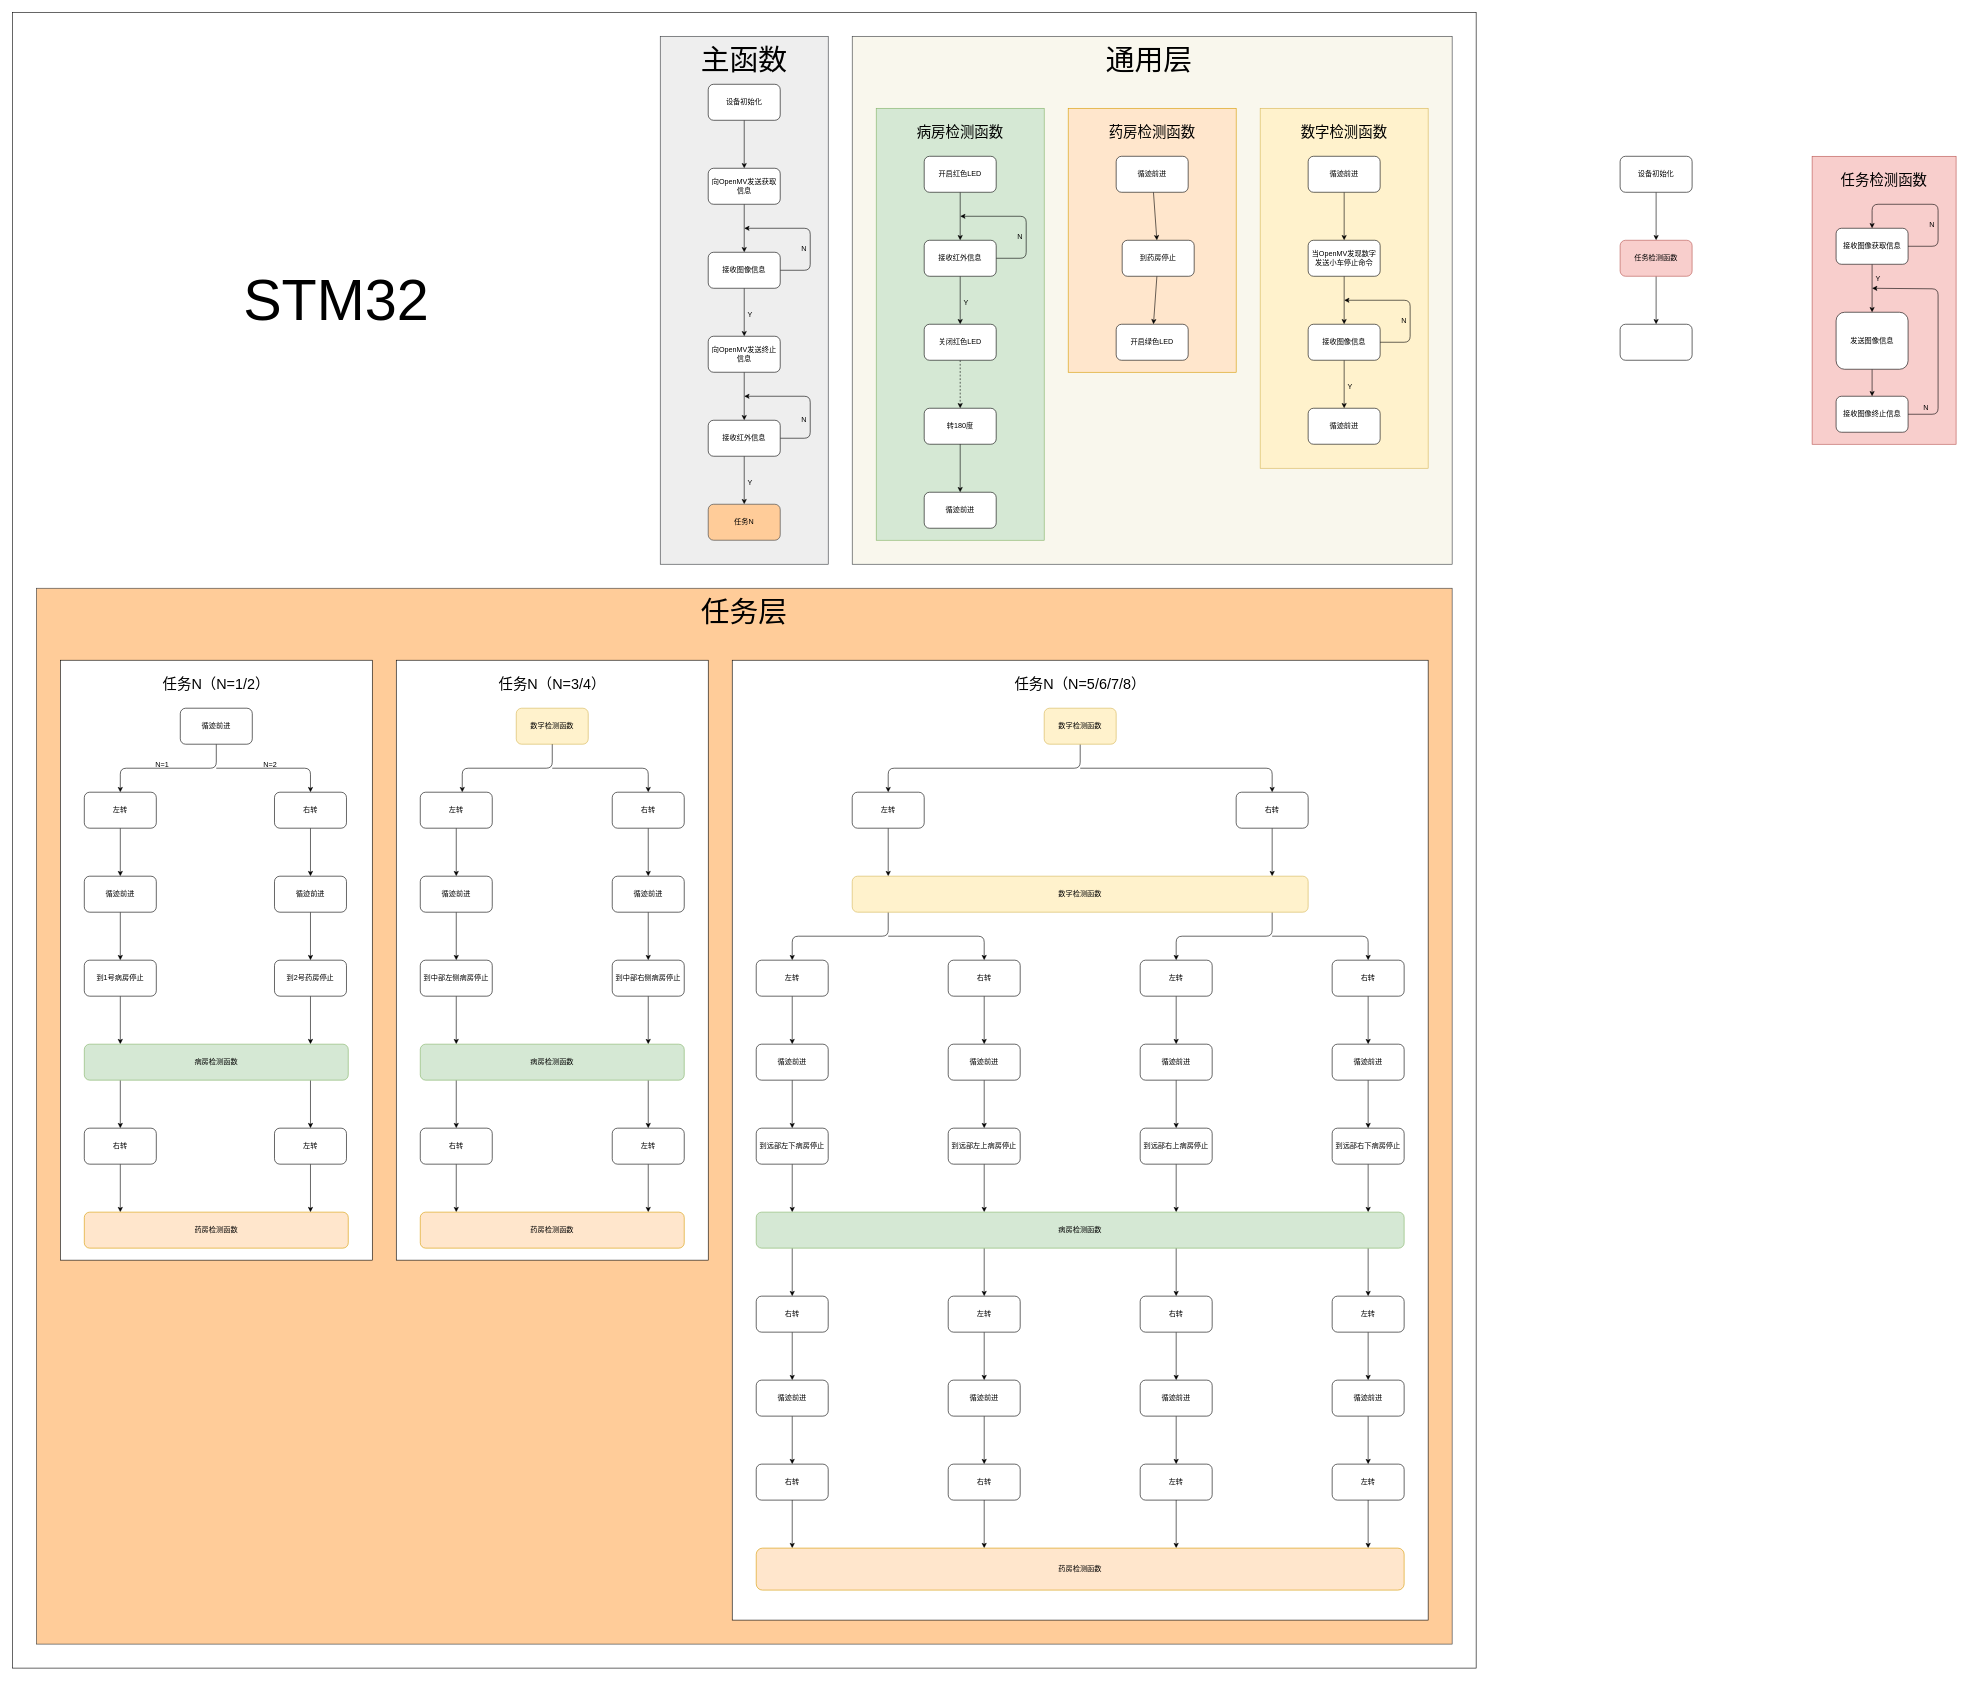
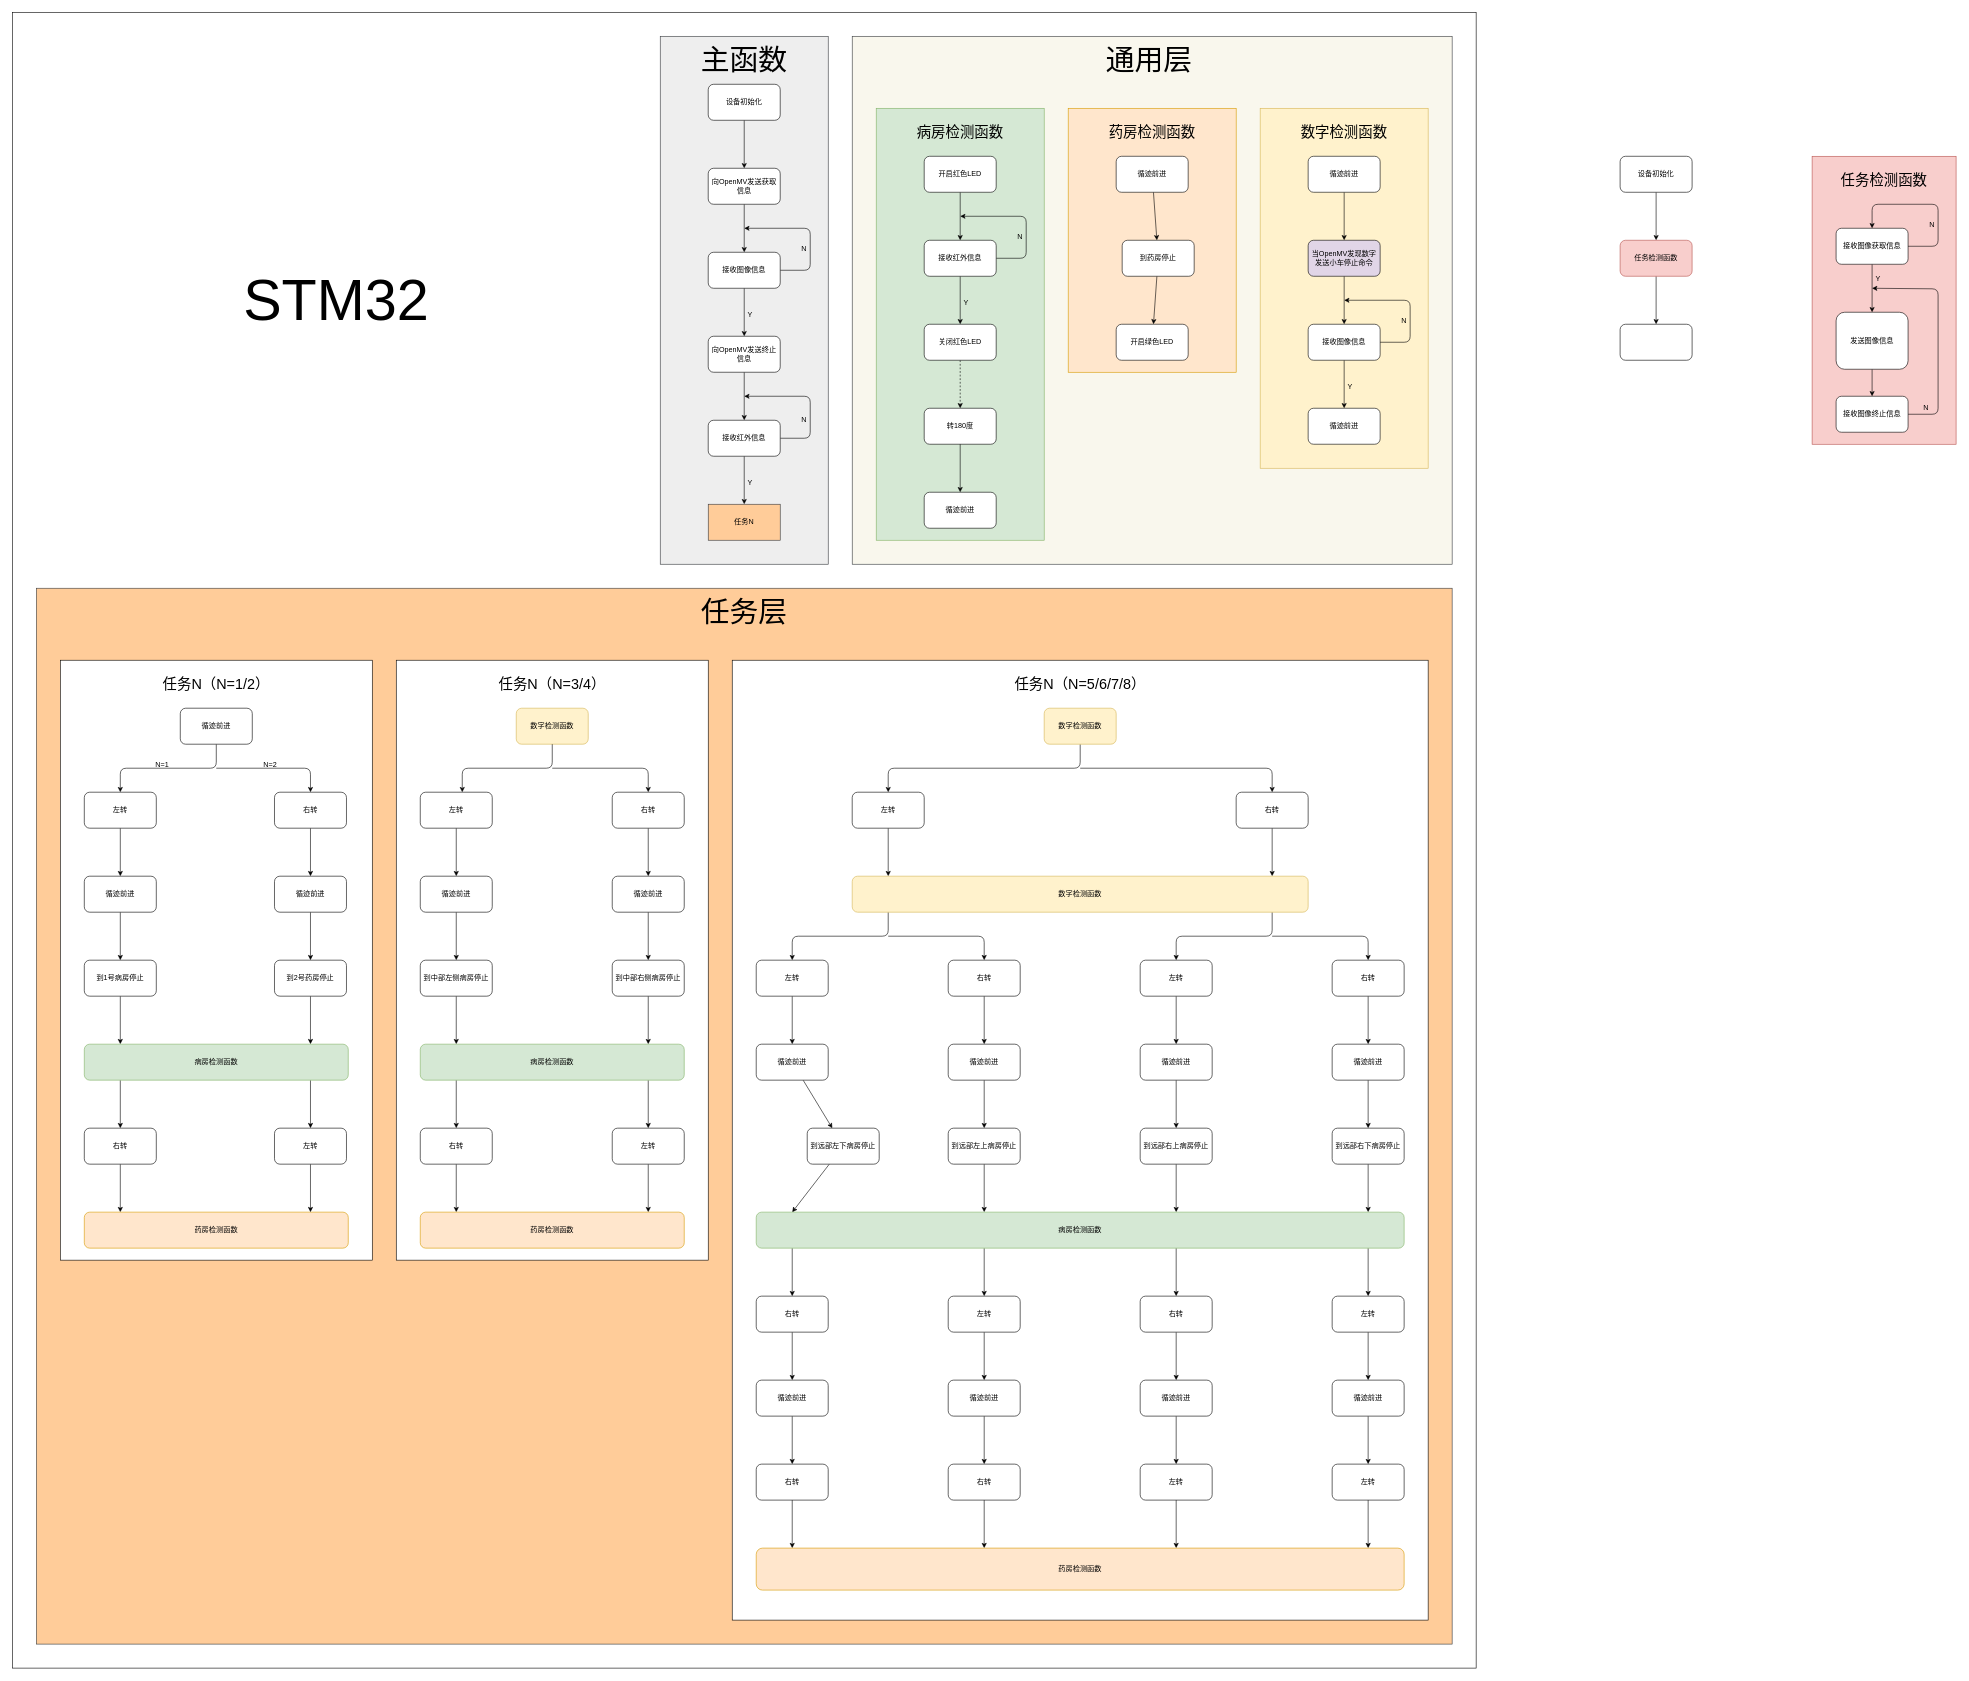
- <mxCell id="160" value="当OpenMV发现数字&lt;br&gt;发送小车停止命令" style="whiteSpace=wrap;html=1;fontColor=#000000;rounded=1;strokeWidth=1;" parent="1" vertex="1"><mxGeometry x="2180" y="400" width="120" height="60" as="geometry" /></mxCell>
+ <mxCell id="160" value="当OpenMV发现数字&lt;br&gt;发送小车停止命令" style="whiteSpace=wrap;html=1;fontColor=#000000;rounded=1;strokeWidth=1;fillColor=#e1d5e7;" parent="1" vertex="1"><mxGeometry x="2180" y="400" width="120" height="60" as="geometry" /></mxCell>
- <mxCell id="27" value="任务N" style="whiteSpace=wrap;html=1;rounded=1;fillColor=#ffcc99;strokeColor=#36393d;" parent="1" vertex="1"><mxGeometry x="1180" y="840" width="120" height="60" as="geometry" /></mxCell>
+ <mxCell id="27" value="任务N" style="whiteSpace=wrap;html=1;fillColor=#ffcc99;strokeColor=#36393d;rounded=0;" parent="1" vertex="1"><mxGeometry x="1180" y="840" width="120" height="60" as="geometry" /></mxCell>
- <mxCell id="86" value="到远部左下病房停止" style="whiteSpace=wrap;html=1;fontColor=#000000;rounded=1;strokeWidth=1;" parent="1" vertex="1"><mxGeometry x="1260" y="1880" width="120" height="60" as="geometry" /></mxCell>
+ <mxCell id="86" value="到远部左下病房停止" style="whiteSpace=wrap;html=1;fontColor=#000000;rounded=1;strokeWidth=1;" parent="1" vertex="1"><mxGeometry x="1345" y="1880" width="120" height="60" as="geometry" /></mxCell>
